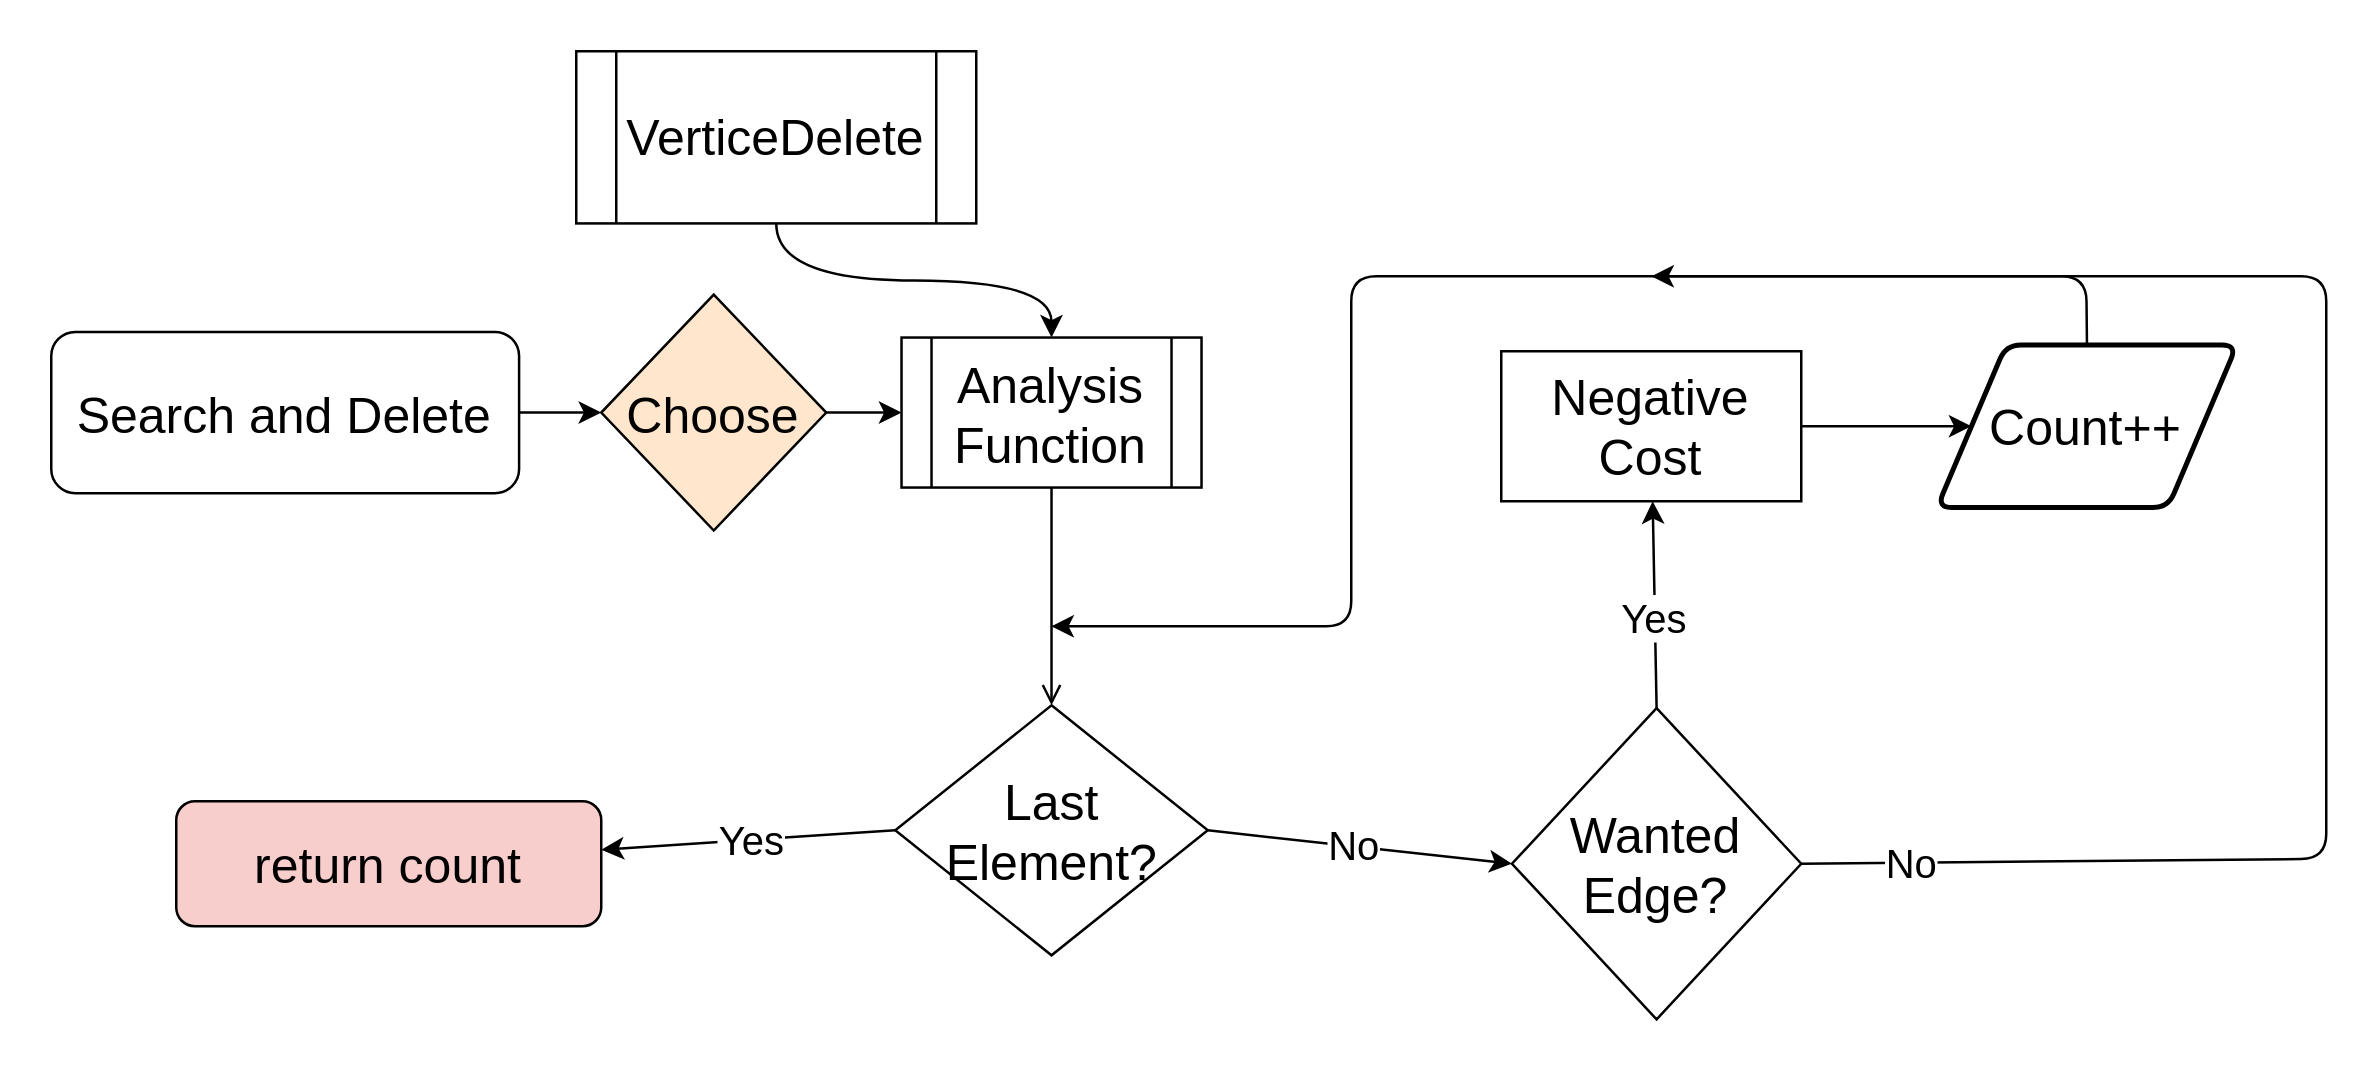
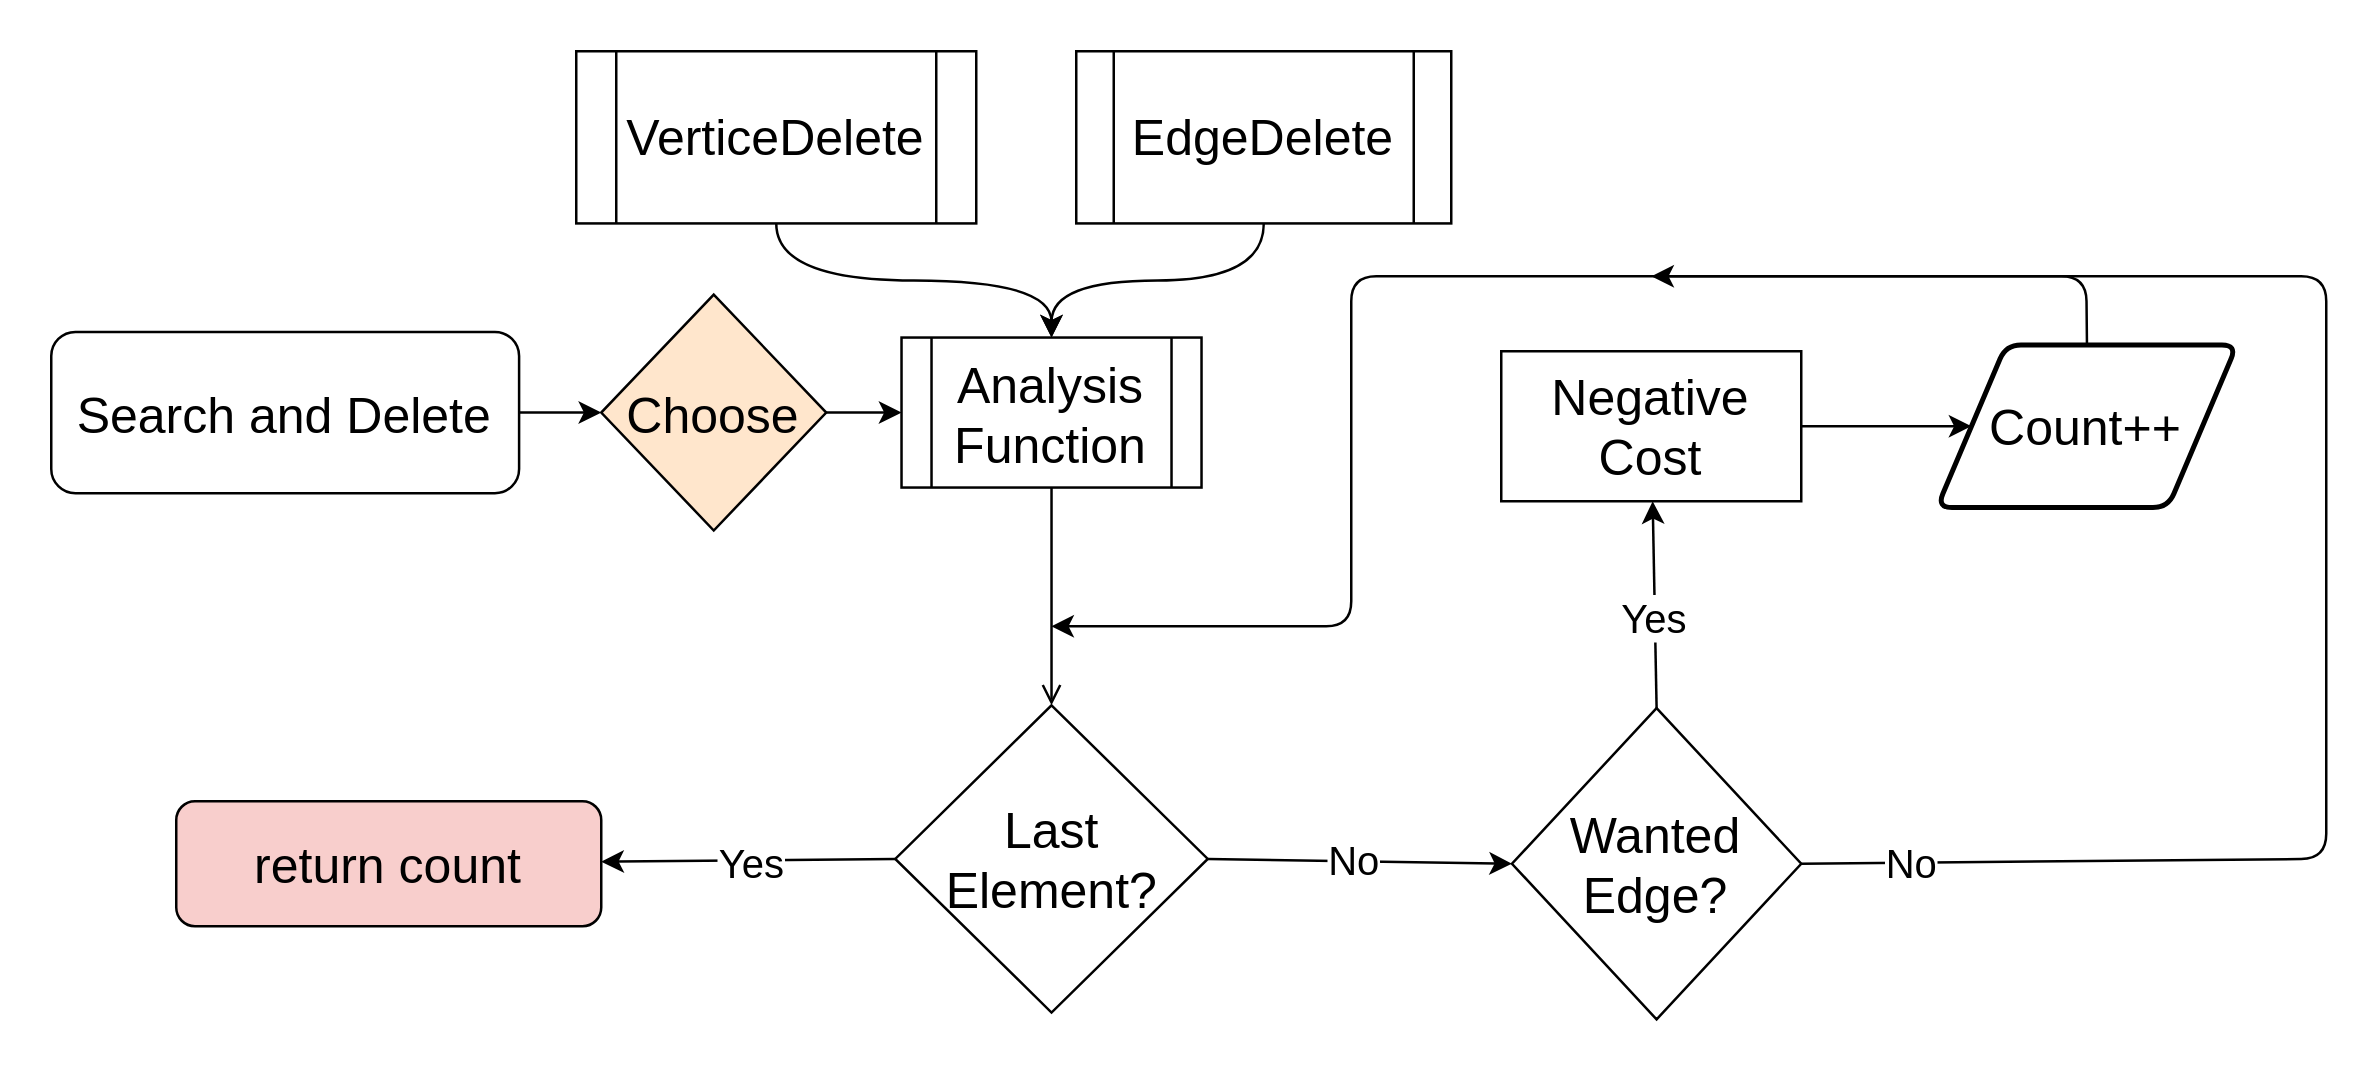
+ <mxCell id="17" value="&lt;font style=&quot;font-size: 20px&quot;&gt;EdgeDelete&lt;/font&gt;" style="shape=process;whiteSpace=wrap;html=1;backgroundOutline=1;" parent="1" vertex="1"><mxGeometry x="430" width="150" height="68.87" as="geometry" y="20" /></mxCell>
+ <mxCell id="20" value="" style="endArrow=classic;html=1;exitX=0.5;exitY=1;exitDx=0;exitDy=0;entryX=0.5;entryY=0;entryDx=0;entryDy=0;edgeStyle=orthogonalEdgeStyle;curved=1;" parent="1" source="17" target="15" edge="1"><mxGeometry width="50" height="50" relative="1" as="geometry"><mxPoint x="240" y="70" as="sourcePoint" /><mxPoint x="290" as="targetPoint" y="20" /></mxGeometry></mxCell>
- <mxCell id="4" value="&lt;font style=&quot;font-size: 20px&quot;&gt;Last Element?&lt;/font&gt;" style="rhombus;whiteSpace=wrap;html=1;" parent="1" vertex="1"><mxGeometry x="357.61" y="281.63" width="125" height="100" as="geometry" /></mxCell>
+ <mxCell id="4" value="&lt;font style=&quot;font-size: 20px&quot;&gt;Last Element?&lt;/font&gt;" style="rhombus;whiteSpace=wrap;html=1;" parent="1" vertex="1"><mxGeometry x="357.61" y="281.63" width="125" height="122.88" as="geometry" /></mxCell>
